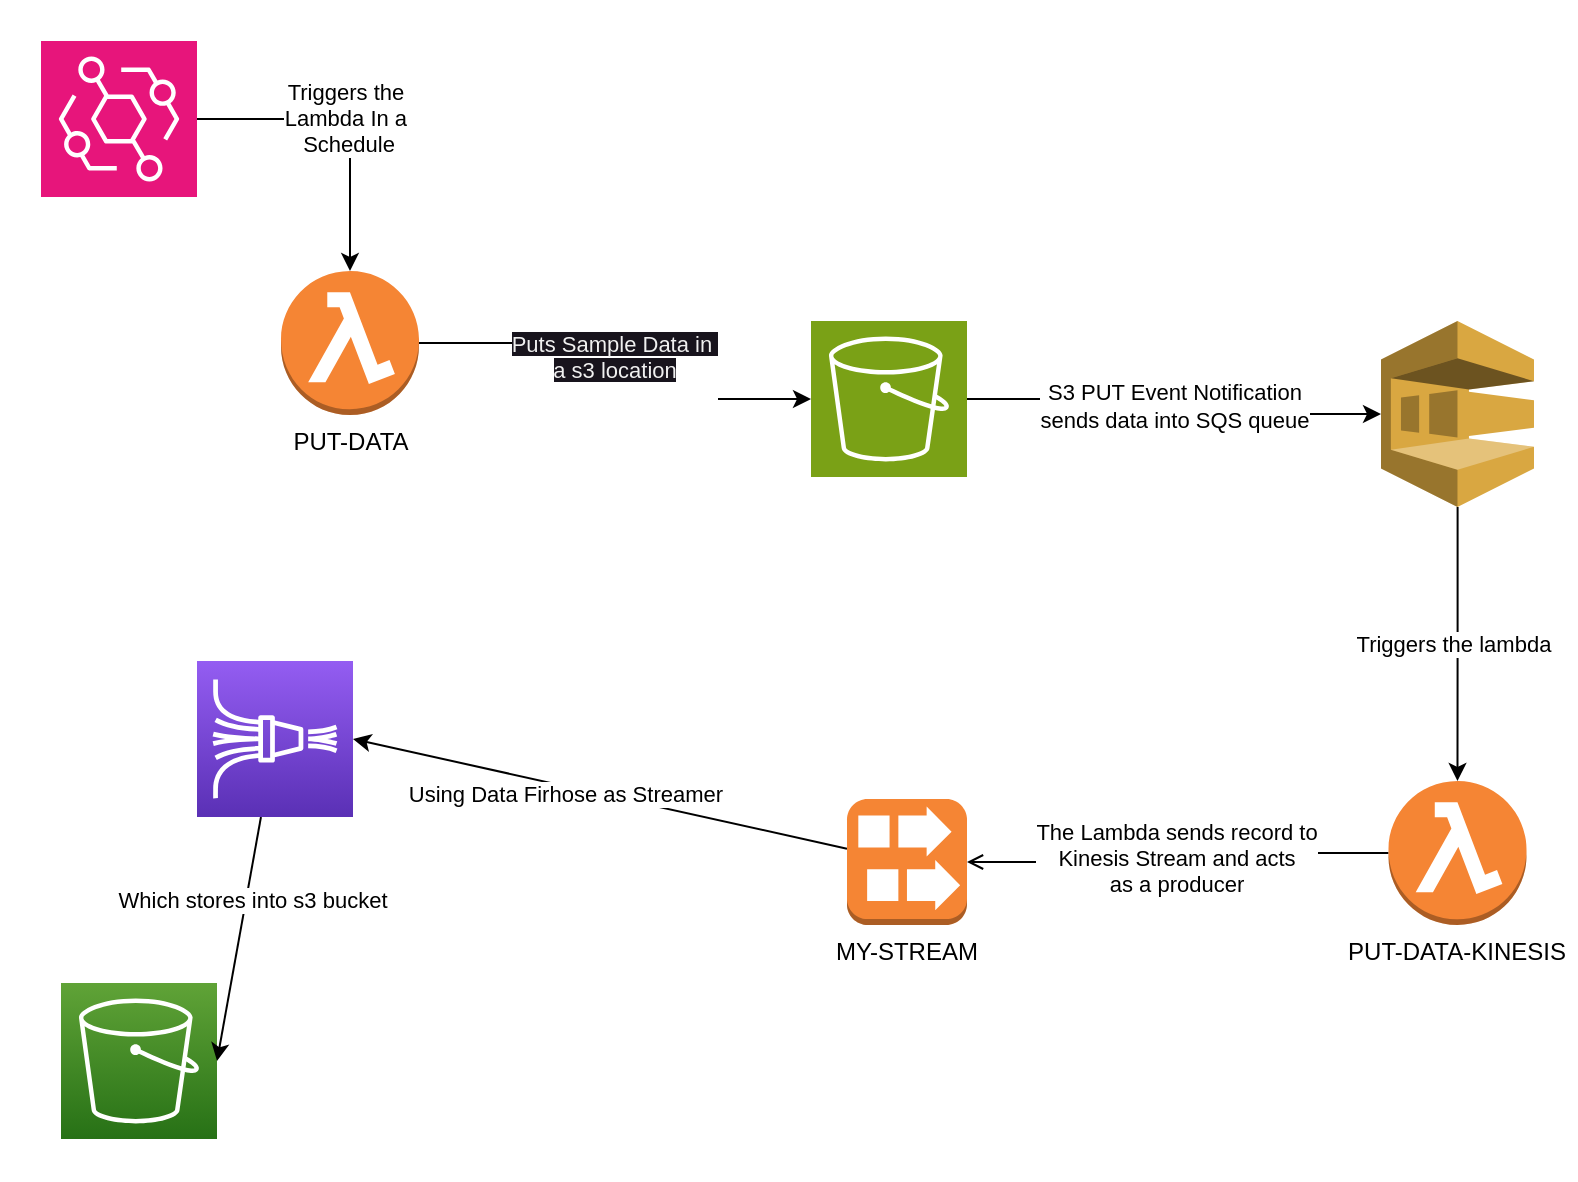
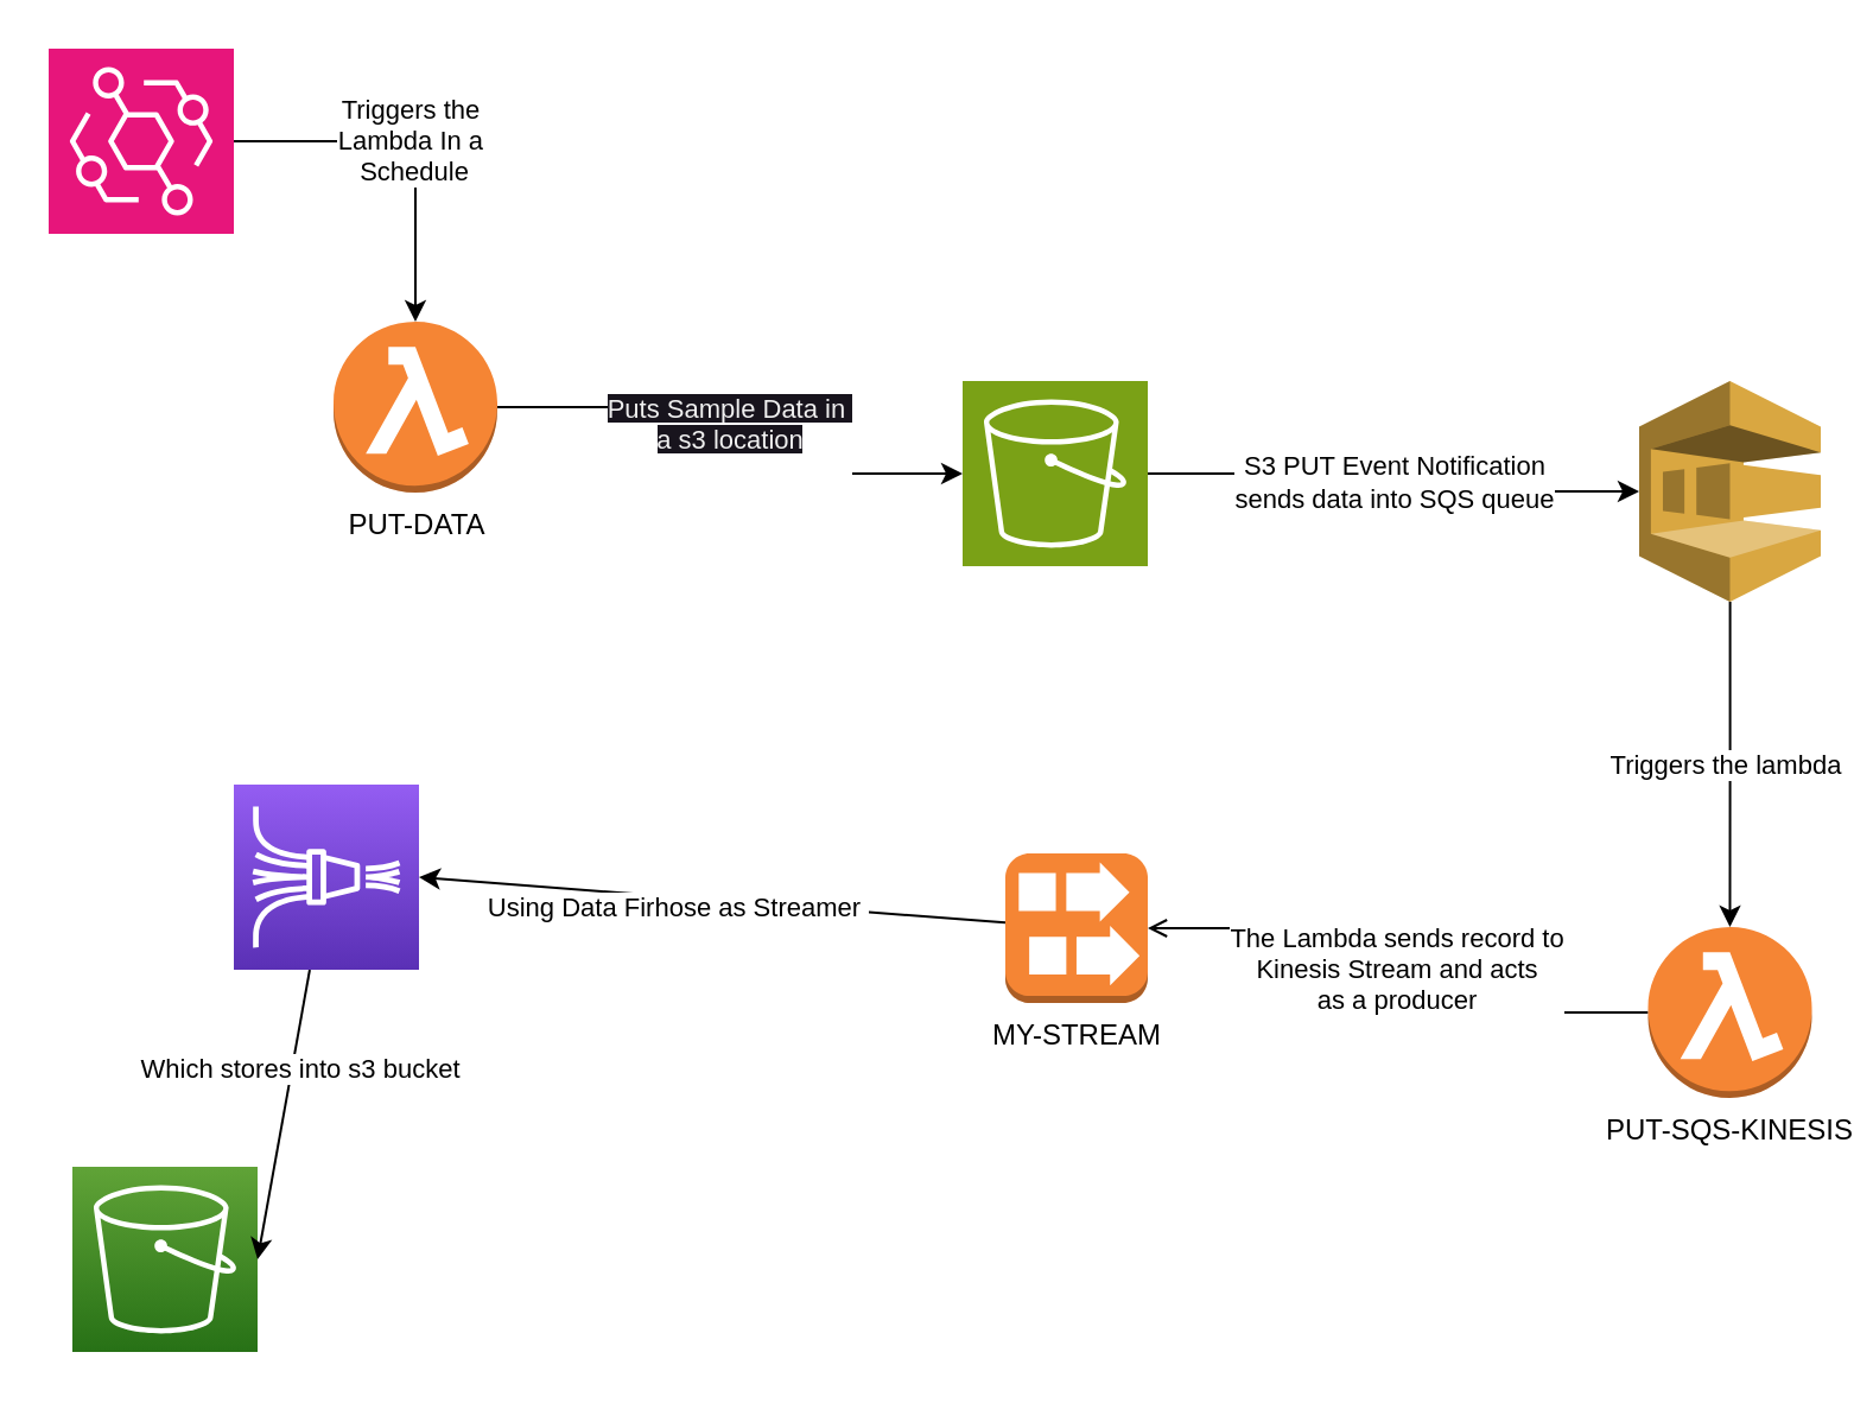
- <mxCell id="14" value="MY-STREAM" style="outlineConnect=0;dashed=0;verticalLabelPosition=bottom;verticalAlign=top;align=center;html=1;shape=mxgraph.aws3.kinesis_streams;fillColor=#F58534;gradientColor=none;" parent="1" vertex="1"><mxGeometry x="423" y="399" width="60" height="63" as="geometry" /></mxCell>
+ <mxCell id="14" value="MY-STREAM" style="outlineConnect=0;dashed=0;verticalLabelPosition=bottom;verticalAlign=top;align=center;html=1;shape=mxgraph.aws3.kinesis_streams;fillColor=#F58534;gradientColor=none;" parent="1" vertex="1"><mxGeometry x="423" y="359" width="60" height="63" as="geometry" /></mxCell>
- <mxCell id="10" value="PUT-DATA-KINESIS" style="outlineConnect=0;dashed=0;verticalLabelPosition=bottom;verticalAlign=top;align=center;html=1;shape=mxgraph.aws3.lambda_function;fillColor=#F58534;gradientColor=none;" parent="1" vertex="1"><mxGeometry x="693.75" y="390" width="69" height="72" as="geometry" /></mxCell>
+ <mxCell id="10" value="PUT-SQS-KINESIS" style="outlineConnect=0;dashed=0;verticalLabelPosition=bottom;verticalAlign=top;align=center;html=1;shape=mxgraph.aws3.lambda_function;fillColor=#F58534;gradientColor=none;" parent="1" vertex="1"><mxGeometry x="693.75" y="390" width="69" height="72" as="geometry" /></mxCell>
